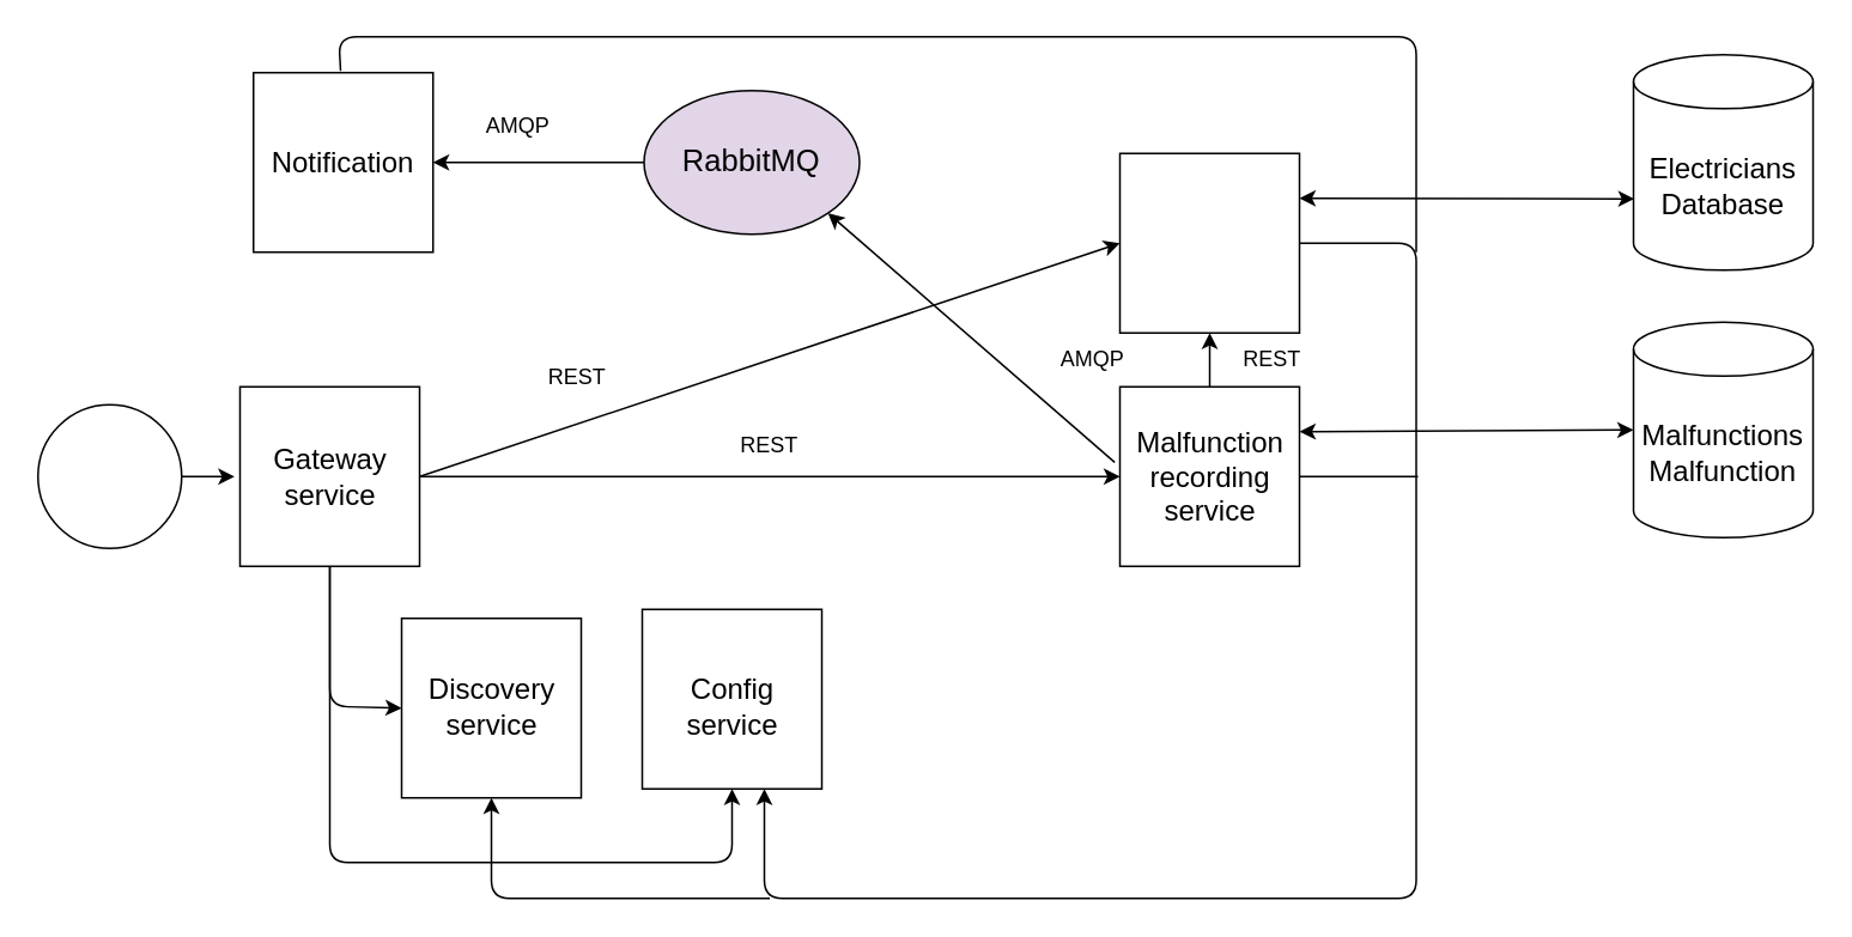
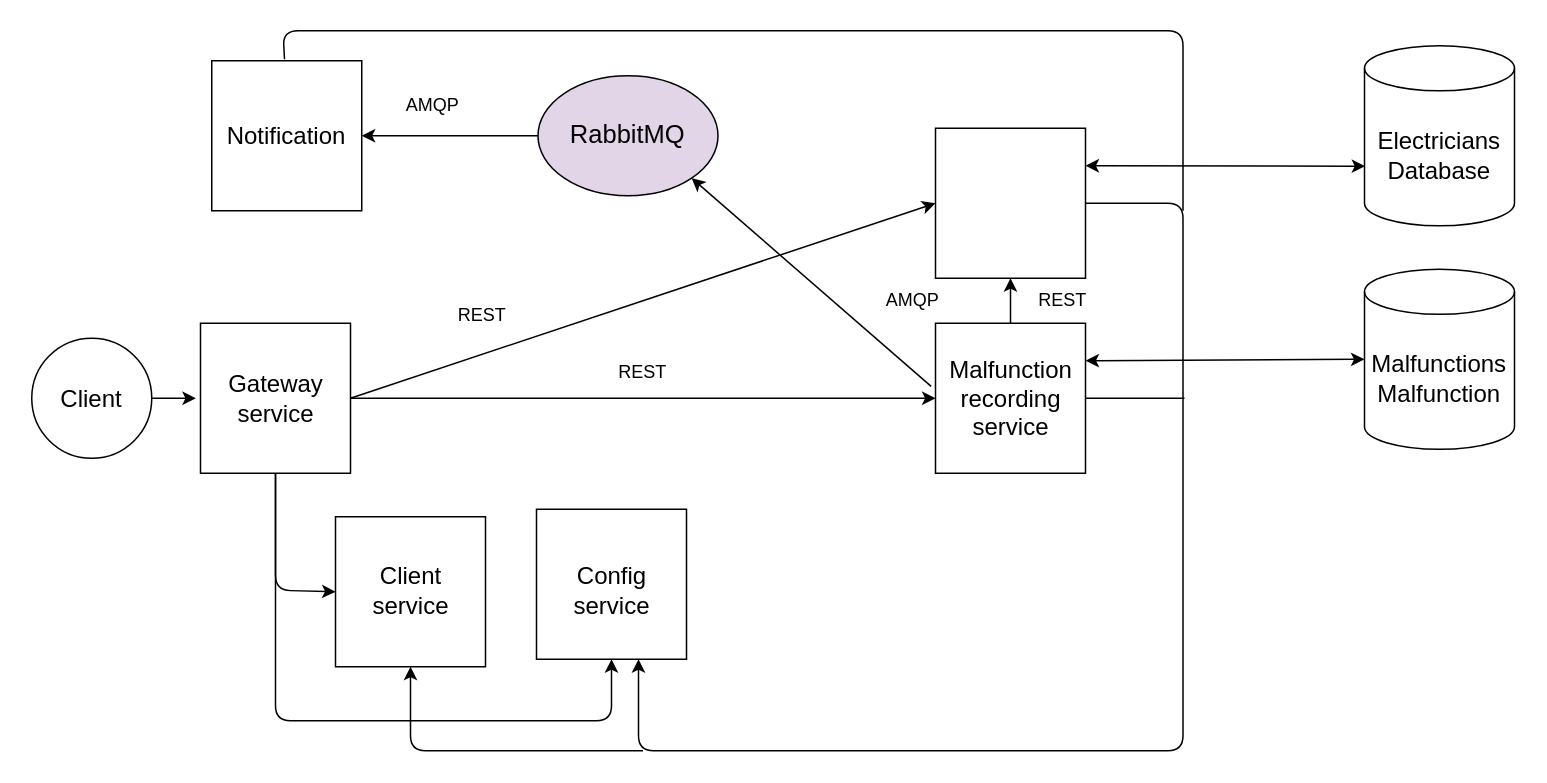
+ <mxCell id="34" value="&lt;font style=&quot;font-size: 16px;&quot;&gt;Client&lt;/font&gt;" style="text;html=1;align=center;verticalAlign=middle;whiteSpace=wrap;rounded=0;strokeWidth=1;" vertex="1" parent="1"><mxGeometry x="33" y="247.5" width="55" height="35" as="geometry" /></mxCell>
- <mxCell id="11" value="&lt;font style=&quot;font-size: 16px;&quot;&gt;Discovery service&lt;br&gt;&lt;/font&gt;" style="text;html=1;align=center;verticalAlign=middle;whiteSpace=wrap;rounded=0;strokeWidth=1;fontSize=16;" vertex="1" parent="1"><mxGeometry x="245.5" y="375" width="55" height="35" as="geometry" /></mxCell>
+ <mxCell id="11" value="&lt;font style=&quot;font-size: 16px;&quot;&gt;Client service&lt;br&gt;&lt;/font&gt;" style="text;html=1;align=center;verticalAlign=middle;whiteSpace=wrap;rounded=0;strokeWidth=1;fontSize=16;" vertex="1" parent="1"><mxGeometry x="245.5" y="375" width="55" height="35" as="geometry" /></mxCell>
